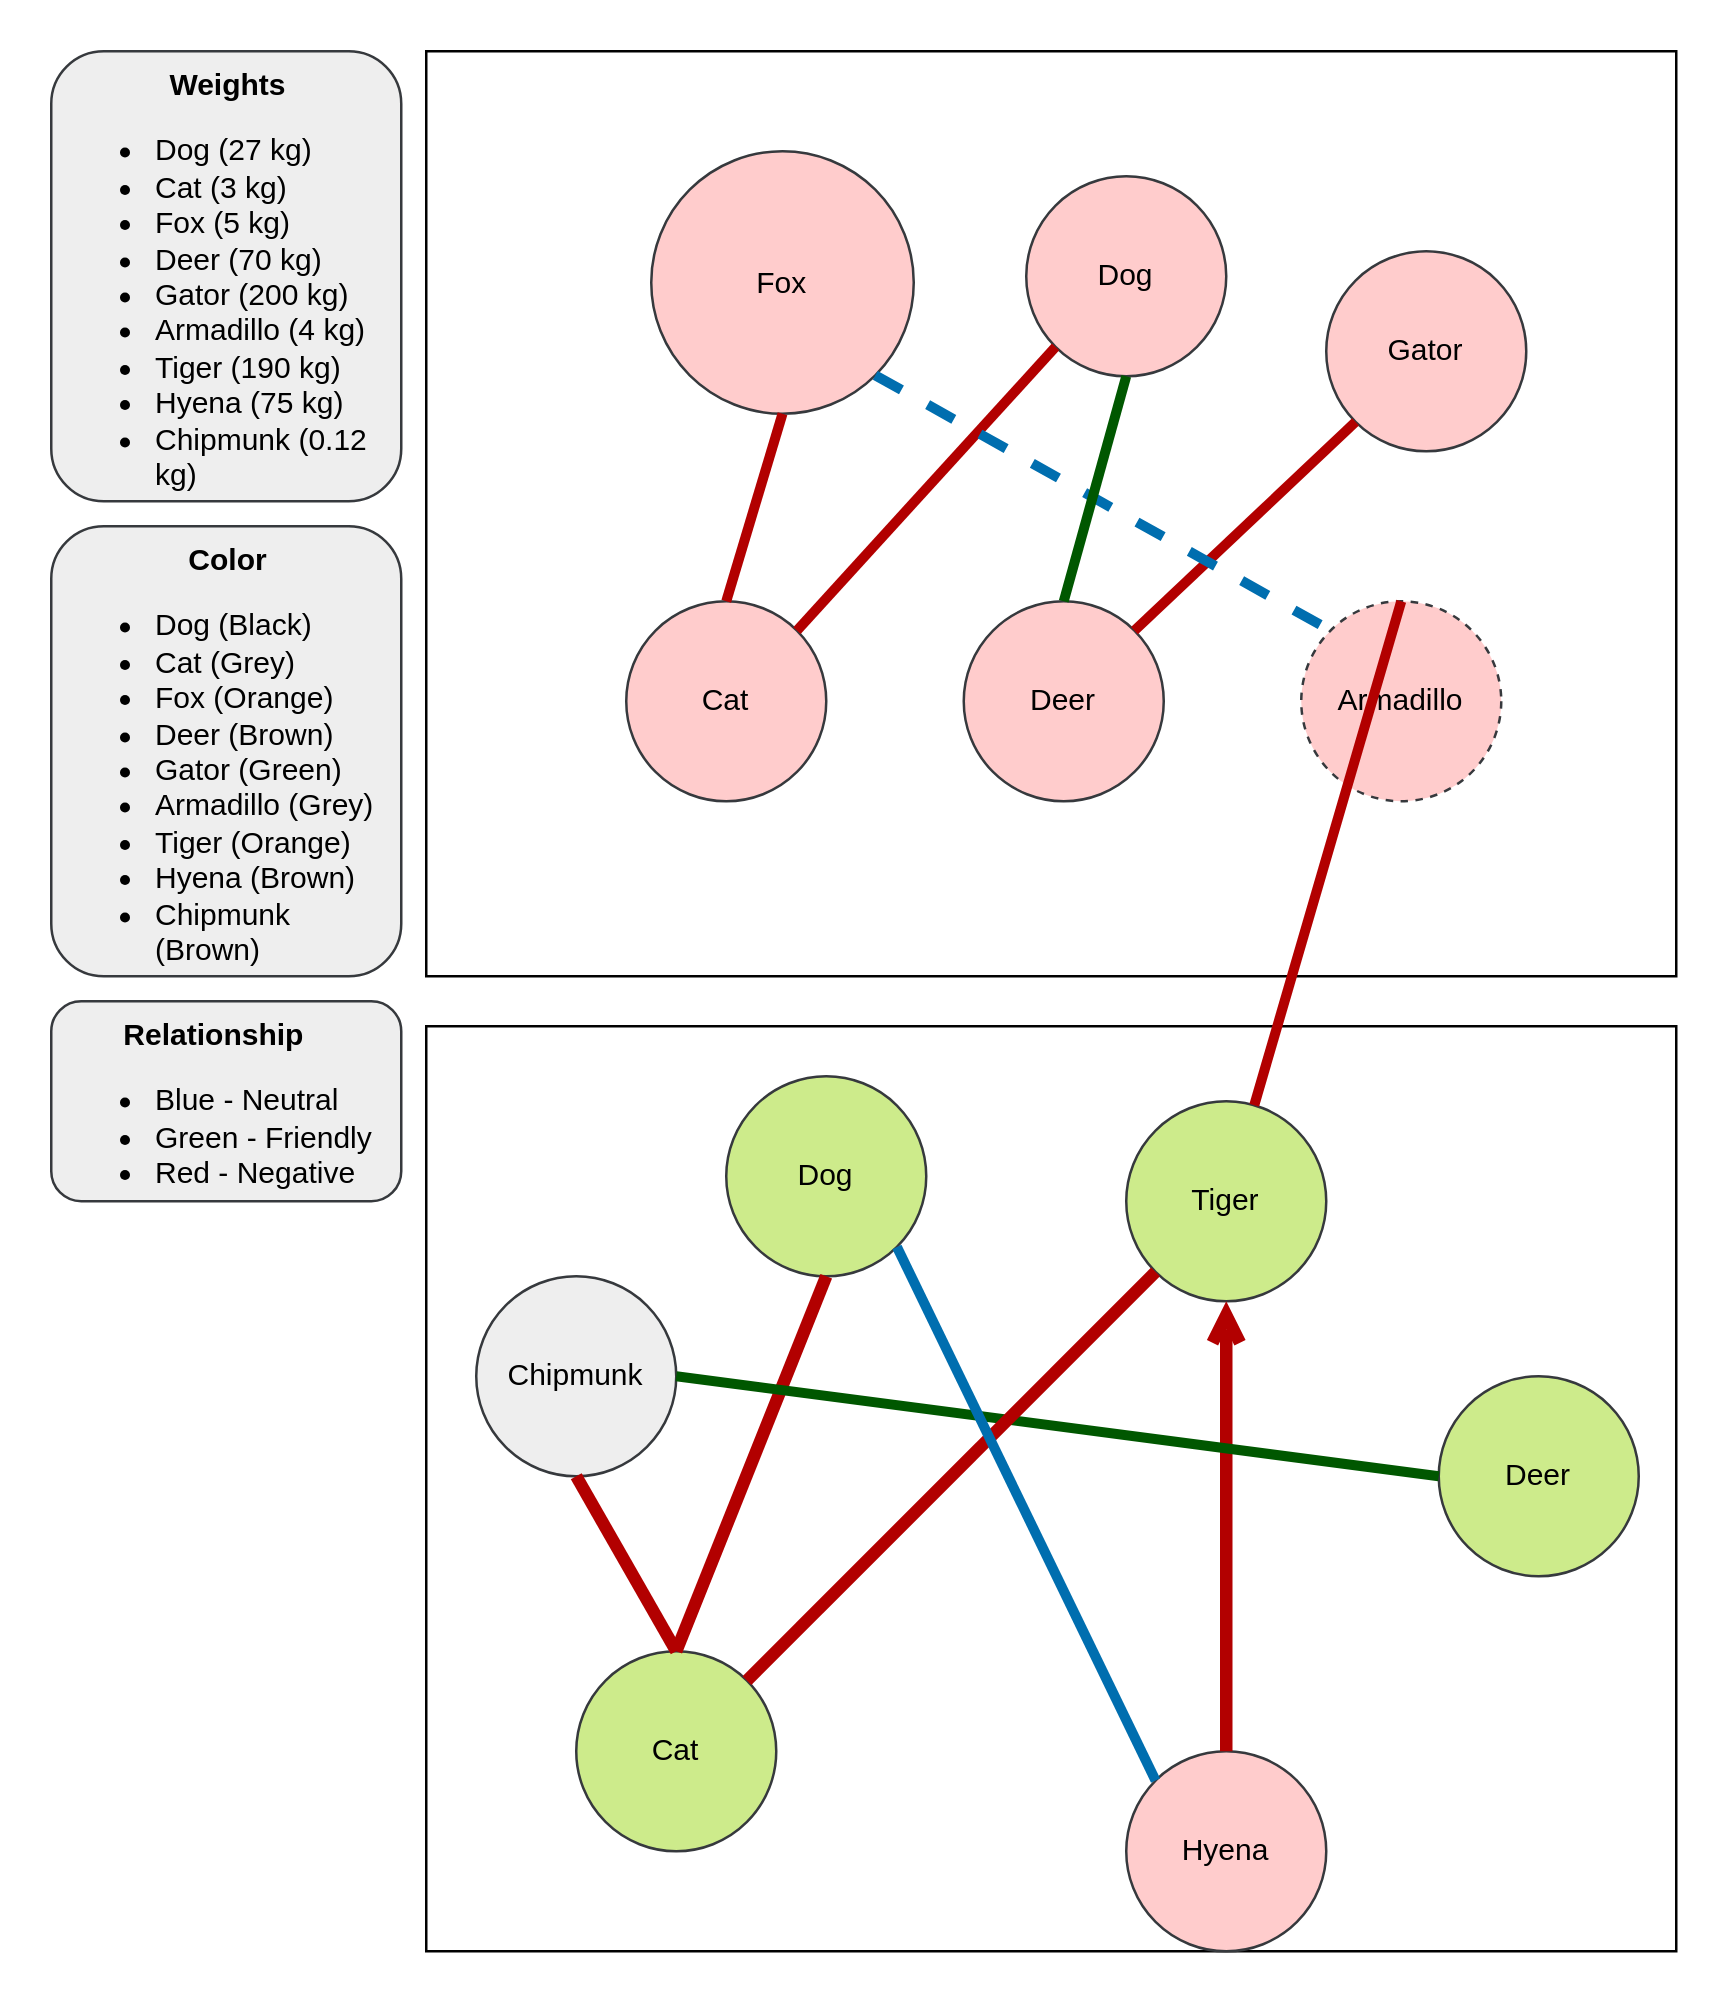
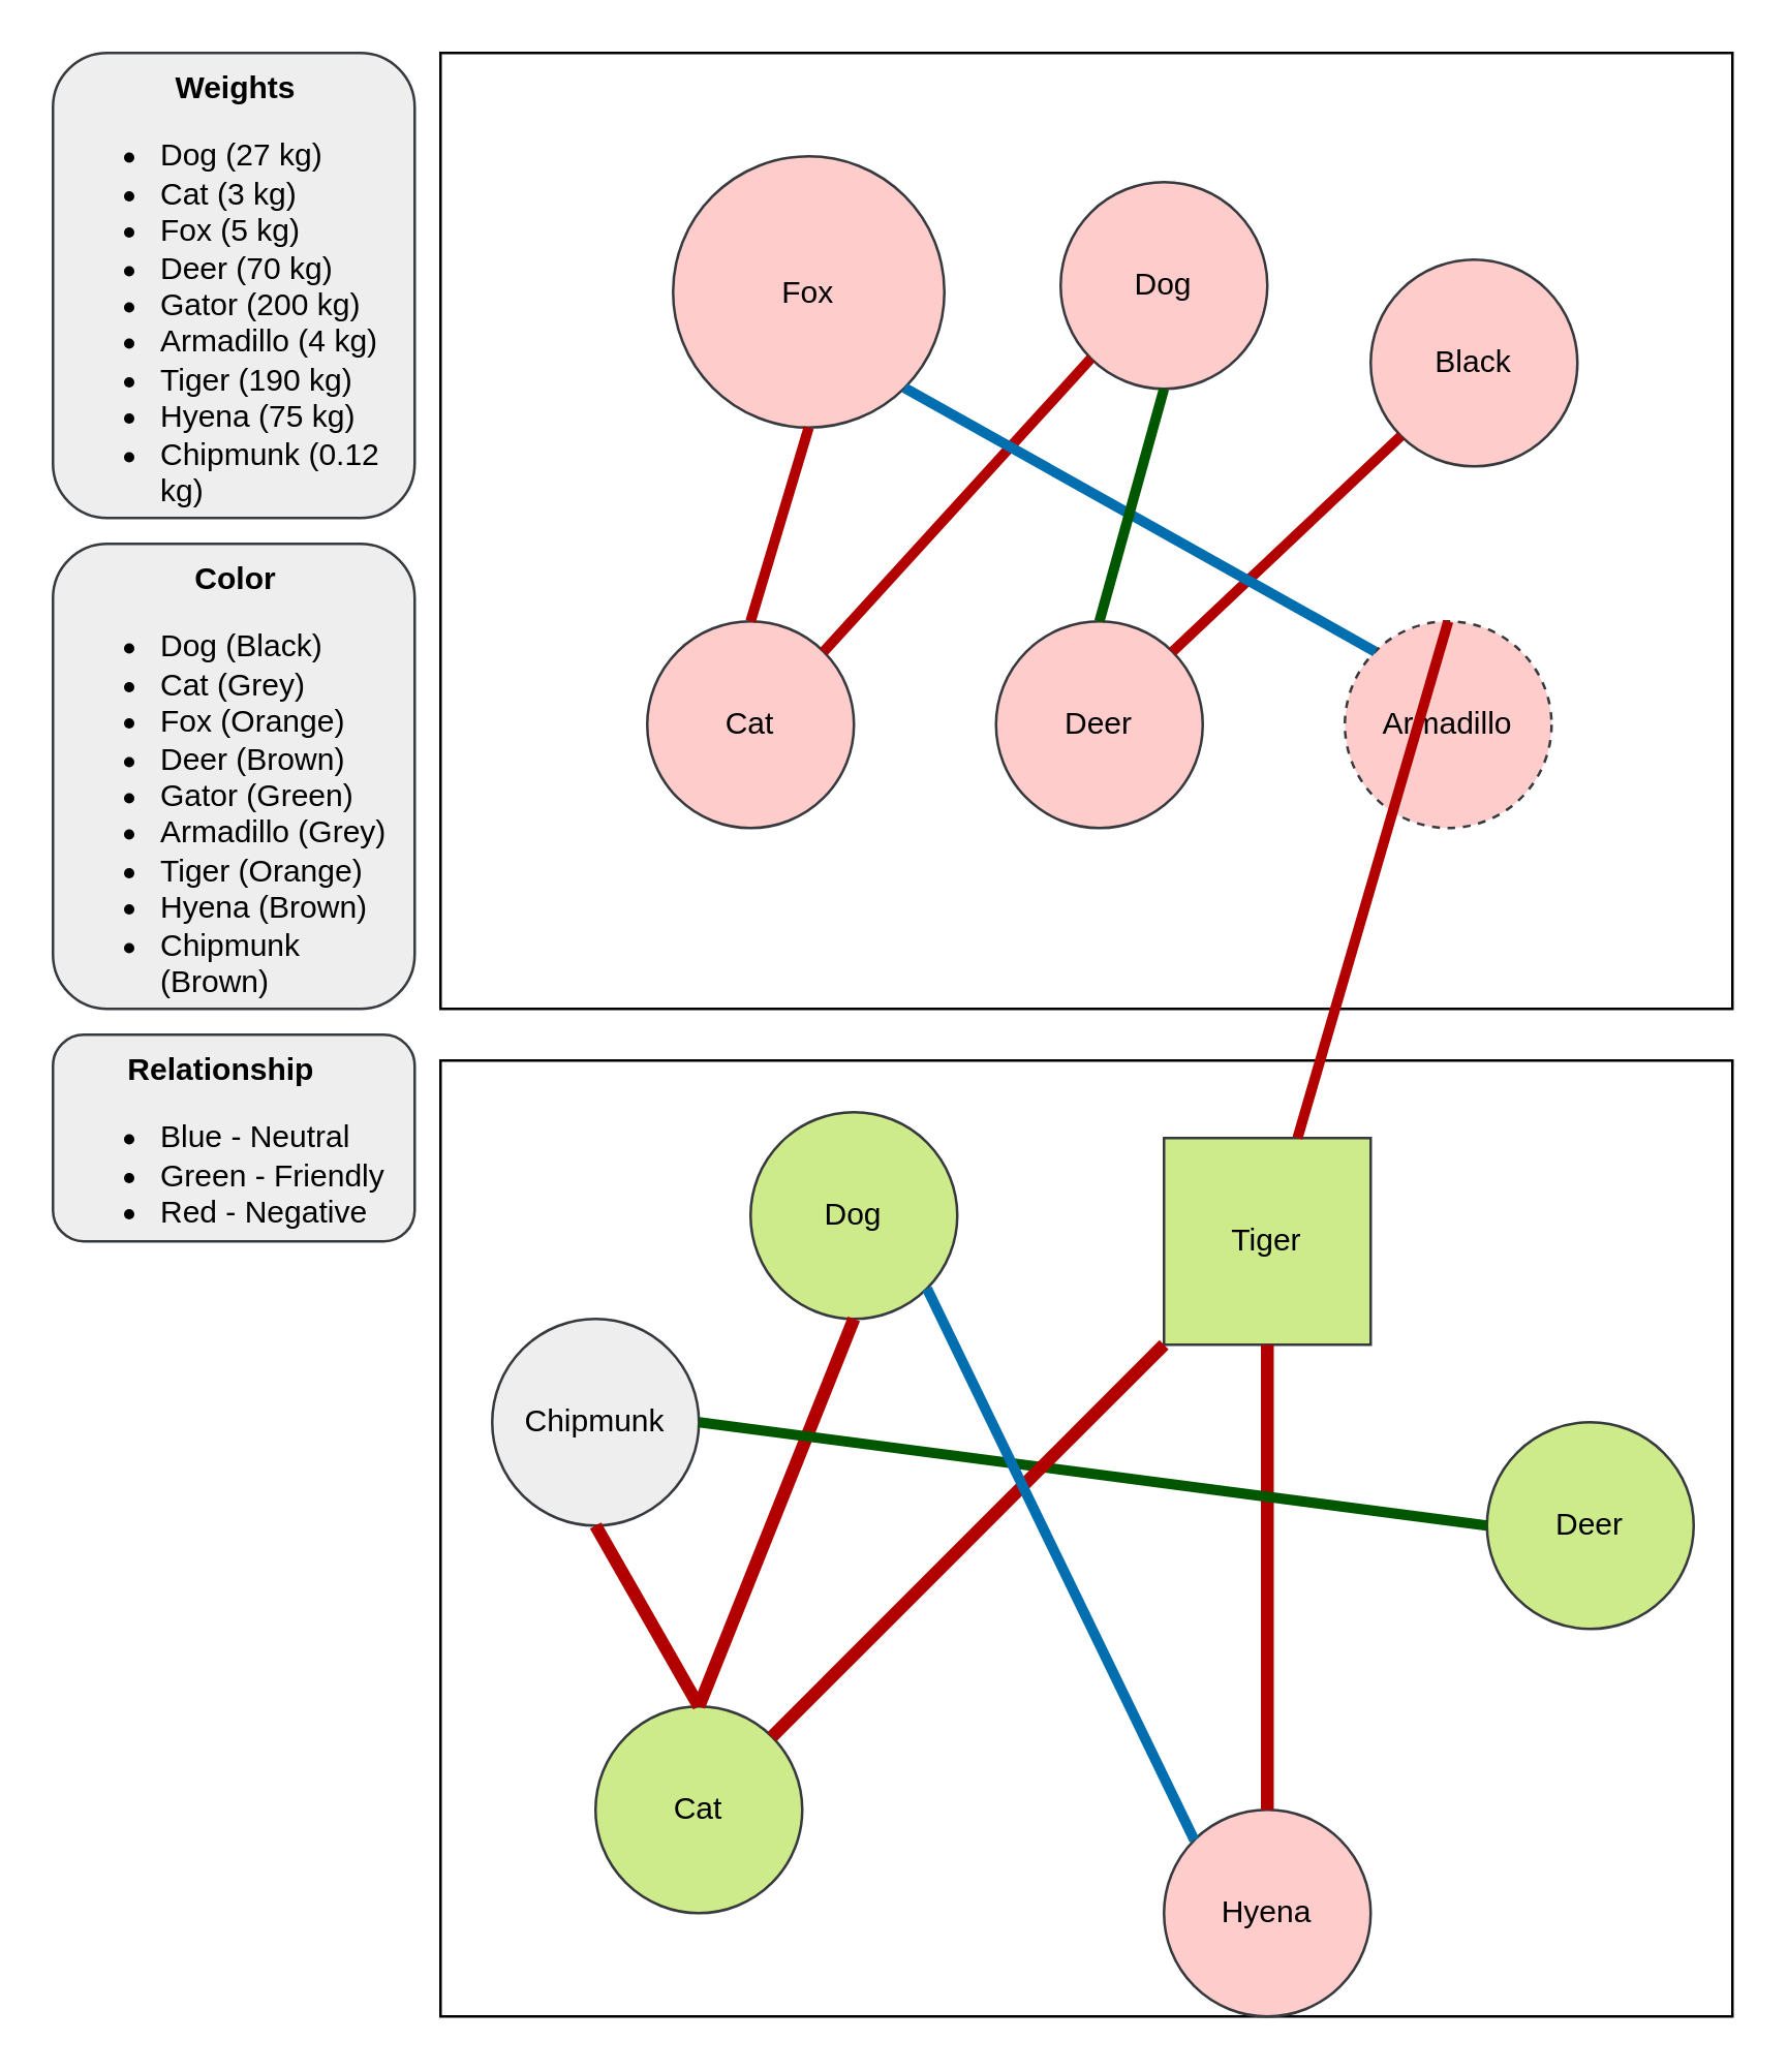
- <mxCell id="6" value="Gator" style="ellipse;whiteSpace=wrap;html=1;aspect=fixed;fillColor=#ffcccc;strokeColor=#36393d;" parent="1" vertex="1"><mxGeometry x="530" y="100" width="80" height="80" as="geometry" /></mxCell>
+ <mxCell id="6" value="Black" style="ellipse;whiteSpace=wrap;html=1;aspect=fixed;fillColor=#ffcccc;strokeColor=#36393d;" parent="1" vertex="1"><mxGeometry x="530" y="100" width="80" height="80" as="geometry" /></mxCell>
- <mxCell id="19" value="" style="endArrow=none;html=1;entryX=0;entryY=0;entryDx=0;entryDy=0;exitX=1;exitY=1;exitDx=0;exitDy=0;fillColor=#1ba1e2;strokeColor=#006EAF;strokeWidth=4;dashed=1;" parent="1" source="9" target="8" edge="1"><mxGeometry width="50" height="50" relative="1" as="geometry"><mxPoint x="470" y="450" as="sourcePoint" /><mxPoint x="520" y="400" as="targetPoint" /></mxGeometry></mxCell>
+ <mxCell id="19" value="" style="endArrow=none;html=1;entryX=0;entryY=0;entryDx=0;entryDy=0;exitX=1;exitY=1;exitDx=0;exitDy=0;fillColor=#1ba1e2;strokeColor=#006EAF;strokeWidth=4;" parent="1" source="9" target="8" edge="1"><mxGeometry width="50" height="50" relative="1" as="geometry"><mxPoint x="470" y="450" as="sourcePoint" /><mxPoint x="520" y="400" as="targetPoint" /></mxGeometry></mxCell>
- <mxCell id="12" value="Tiger" style="ellipse;whiteSpace=wrap;html=1;aspect=fixed;fillColor=#cdeb8b;strokeColor=#36393d;" parent="1" vertex="1"><mxGeometry x="450" y="440" width="80" height="80" as="geometry" /></mxCell>
+ <mxCell id="12" value="Tiger" style="whiteSpace=wrap;html=1;aspect=fixed;fillColor=#cdeb8b;strokeColor=#36393d;rounded=0;" parent="1" vertex="1"><mxGeometry x="450" y="440" width="80" height="80" as="geometry" /></mxCell>
- <mxCell id="23" value="" style="endArrow=open;html=1;entryX=0.5;entryY=1;entryDx=0;entryDy=0;exitX=0.5;exitY=0;exitDx=0;exitDy=0;fillColor=#e51400;strokeColor=#B20000;strokeWidth=5;" parent="1" source="14" target="12" edge="1"><mxGeometry width="50" height="50" relative="1" as="geometry"><mxPoint x="660" y="440" as="sourcePoint" /><mxPoint x="710" y="390" as="targetPoint" /></mxGeometry></mxCell>
+ <mxCell id="23" value="" style="endArrow=none;html=1;entryX=0.5;entryY=1;entryDx=0;entryDy=0;exitX=0.5;exitY=0;exitDx=0;exitDy=0;fillColor=#e51400;strokeColor=#B20000;strokeWidth=5;" parent="1" source="14" target="12" edge="1"><mxGeometry width="50" height="50" relative="1" as="geometry"><mxPoint x="660" y="440" as="sourcePoint" /><mxPoint x="710" y="390" as="targetPoint" /></mxGeometry></mxCell>
